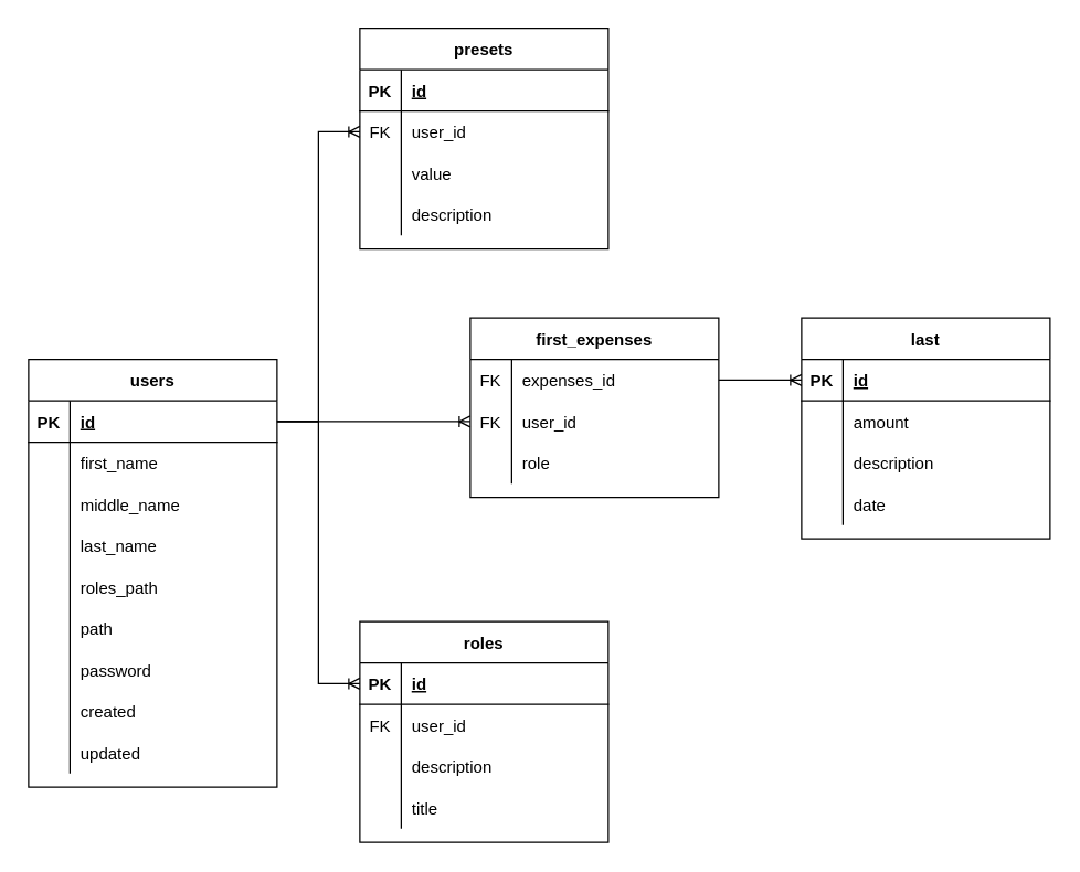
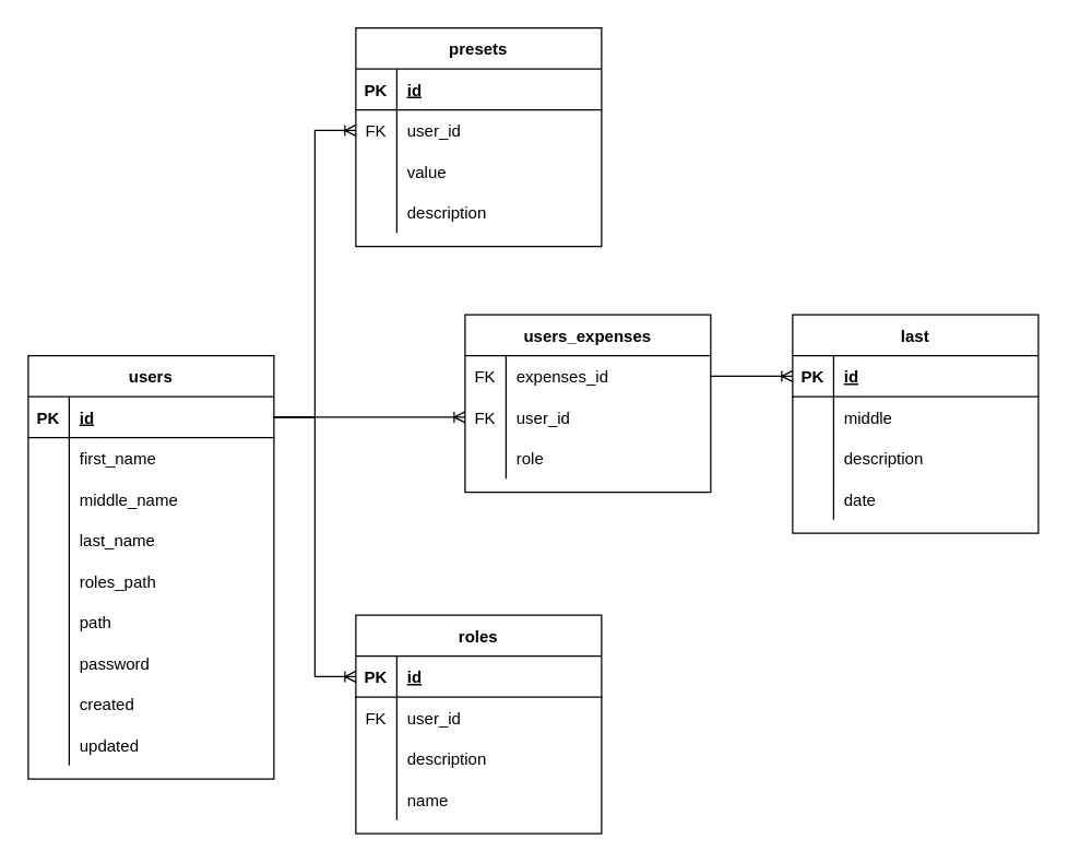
- <mxCell id="56" value="first_expenses" style="shape=table;startSize=30;container=1;collapsible=1;childLayout=tableLayout;fixedRows=1;rowLines=0;fontStyle=1;align=center;resizeLast=1;" parent="1" vertex="1"><mxGeometry x="340" y="230" width="180" height="130" as="geometry" /></mxCell>
+ <mxCell id="56" value="users_expenses" style="shape=table;startSize=30;container=1;collapsible=1;childLayout=tableLayout;fixedRows=1;rowLines=0;fontStyle=1;align=center;resizeLast=1;" parent="1" vertex="1"><mxGeometry x="340" y="230" width="180" height="130" as="geometry" /></mxCell>
- <mxCell id="36" value="amount" style="shape=partialRectangle;connectable=0;fillColor=none;top=0;left=0;bottom=0;right=0;align=left;spacingLeft=6;overflow=hidden;" parent="34" vertex="1"><mxGeometry x="30" width="150" height="30" as="geometry"><mxRectangle width="150" height="30" as="alternateBounds" /></mxGeometry></mxCell>
+ <mxCell id="36" value="middle" style="shape=partialRectangle;connectable=0;fillColor=none;top=0;left=0;bottom=0;right=0;align=left;spacingLeft=6;overflow=hidden;" parent="34" vertex="1"><mxGeometry x="30" width="150" height="30" as="geometry"><mxRectangle width="150" height="30" as="alternateBounds" /></mxGeometry></mxCell>
- <mxCell id="55" value="title" style="shape=partialRectangle;connectable=0;fillColor=none;top=0;left=0;bottom=0;right=0;align=left;spacingLeft=6;overflow=hidden;" parent="53" vertex="1"><mxGeometry x="30" width="150" height="30" as="geometry"><mxRectangle width="150" height="30" as="alternateBounds" /></mxGeometry></mxCell>
+ <mxCell id="55" value="name" style="shape=partialRectangle;connectable=0;fillColor=none;top=0;left=0;bottom=0;right=0;align=left;spacingLeft=6;overflow=hidden;" parent="53" vertex="1"><mxGeometry x="30" width="150" height="30" as="geometry"><mxRectangle width="150" height="30" as="alternateBounds" /></mxGeometry></mxCell>
